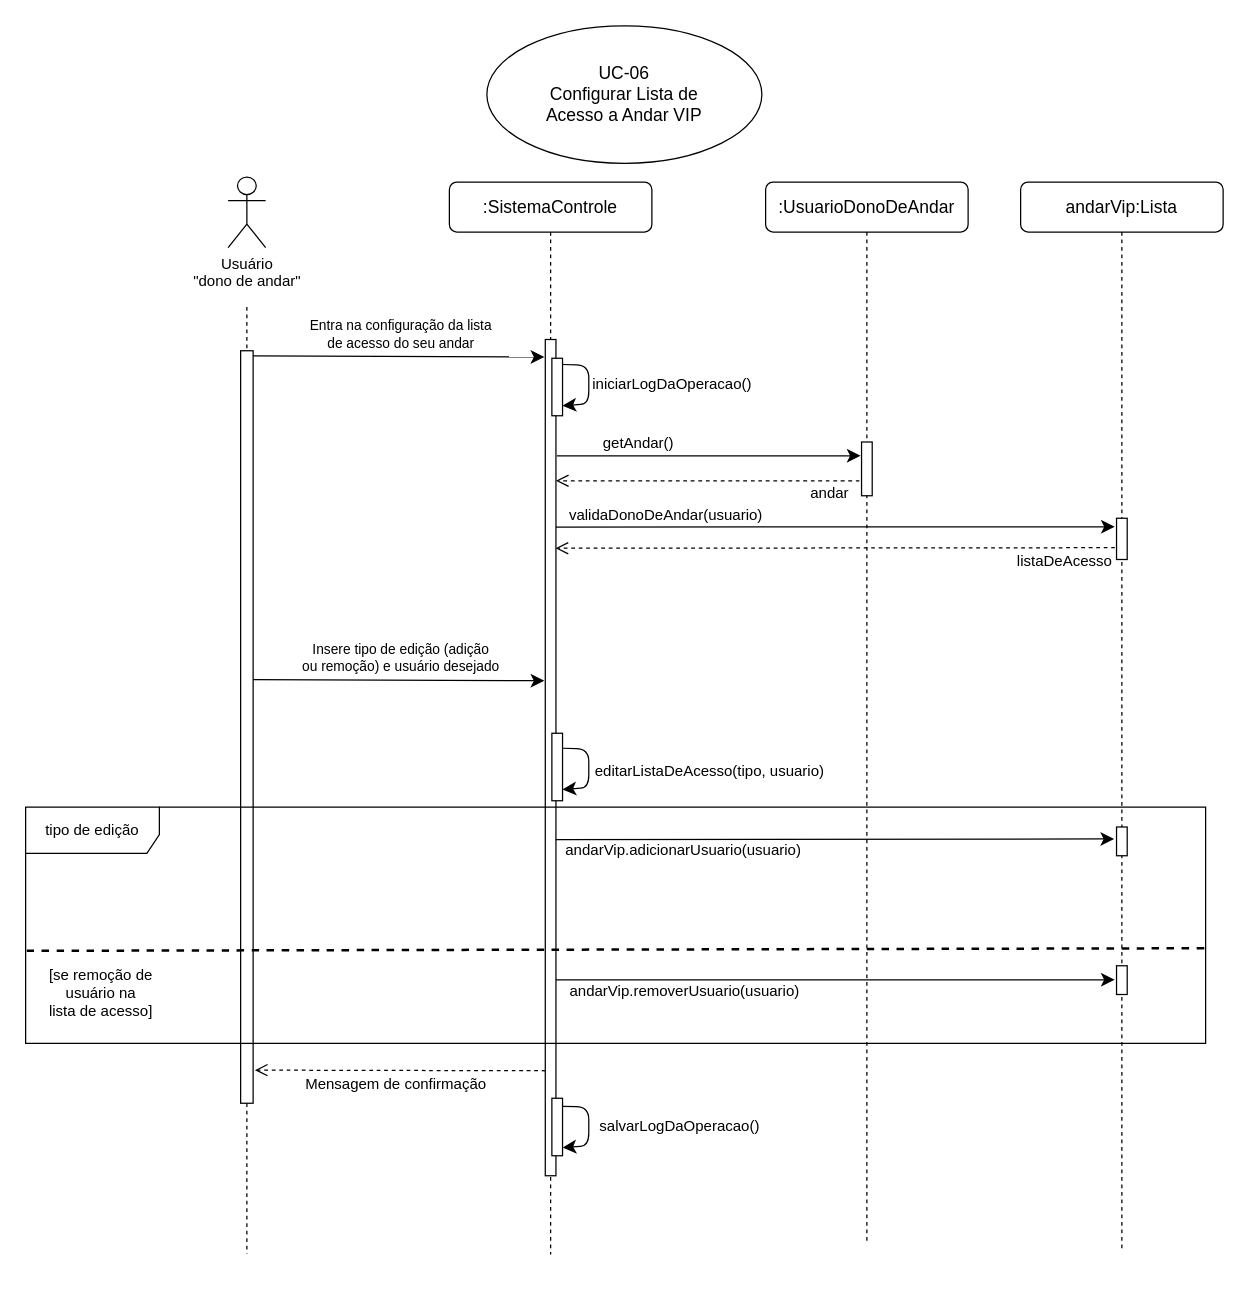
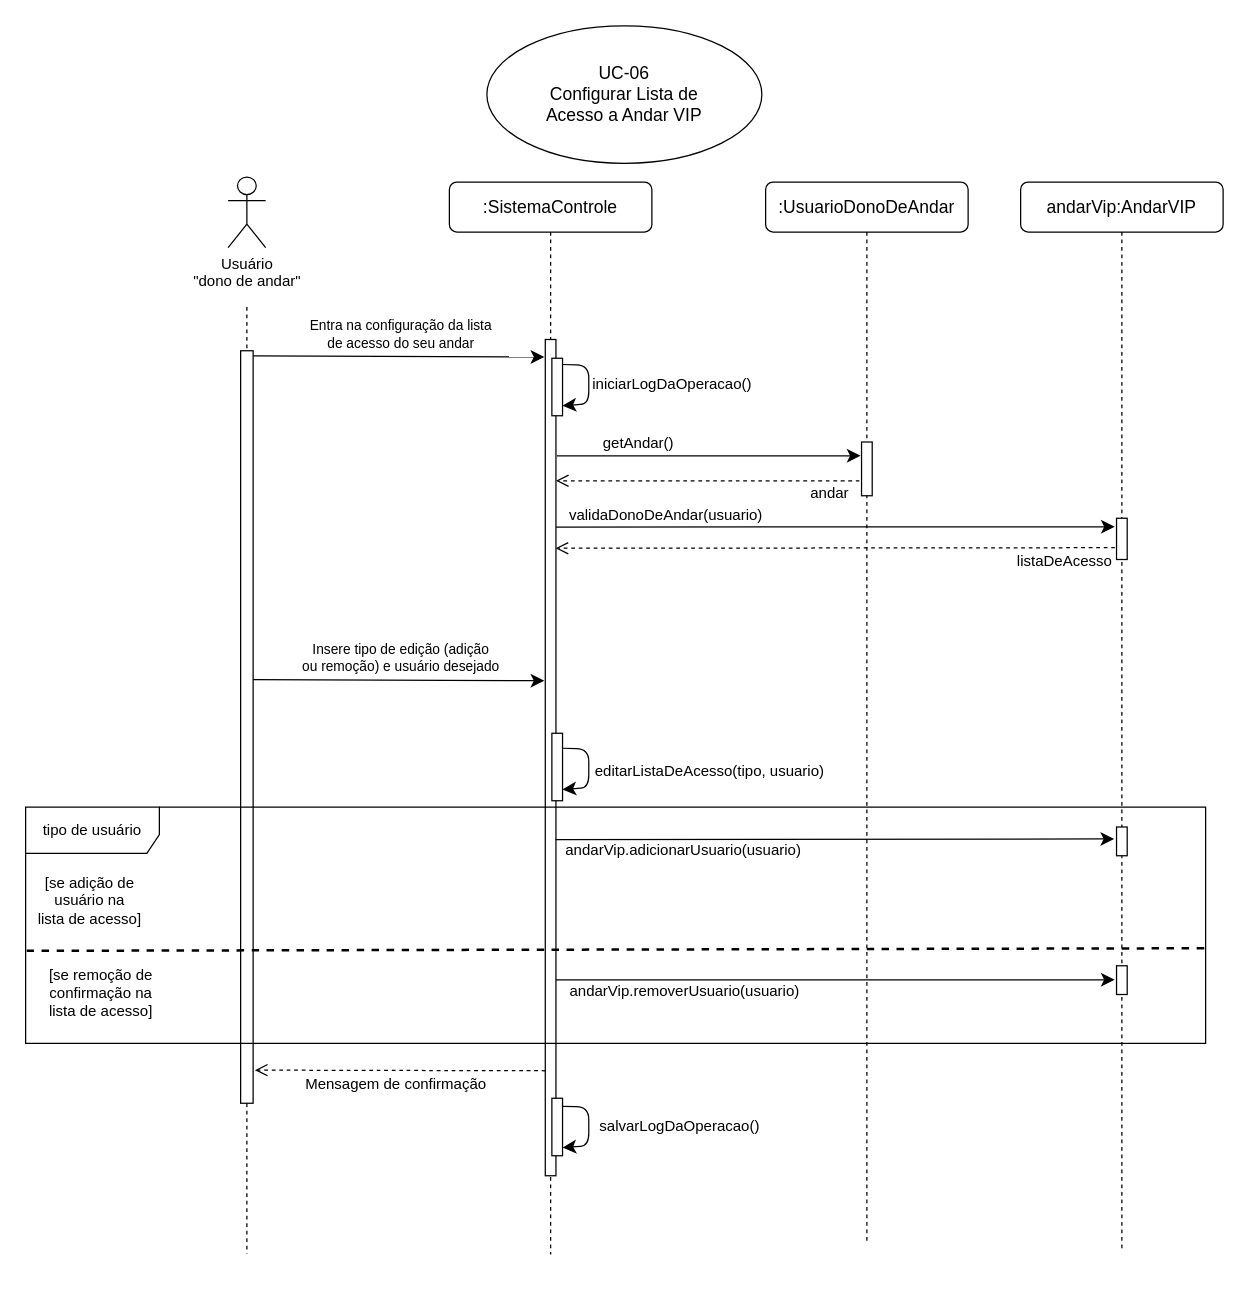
- <mxCell id="20" value="andarVip:Lista" style="shape=umlLifeline;perimeter=lifelinePerimeter;whiteSpace=wrap;html=1;container=0;collapsible=0;recursiveResize=0;outlineConnect=0;rounded=1;shadow=0;comic=0;labelBackgroundColor=none;strokeWidth=1;fontFamily=Helvetica;fontSize=14;align=center;" vertex="1" parent="1"><mxGeometry x="816" y="145" width="162" height="854" as="geometry" /></mxCell>
+ <mxCell id="20" value="andarVip:AndarVIP" style="shape=umlLifeline;perimeter=lifelinePerimeter;whiteSpace=wrap;html=1;container=0;collapsible=0;recursiveResize=0;outlineConnect=0;rounded=1;shadow=0;comic=0;labelBackgroundColor=none;strokeWidth=1;fontFamily=Helvetica;fontSize=14;align=center;" vertex="1" parent="1"><mxGeometry x="816" y="145" width="162" height="854" as="geometry" /></mxCell>
- <mxCell id="28" value="tipo de edição" style="shape=umlFrame;whiteSpace=wrap;html=1;pointerEvents=0;width=107;height=37;" vertex="1" parent="1"><mxGeometry x="20" y="645" width="944" height="189" as="geometry" /></mxCell>
+ <mxCell id="28" value="tipo de usuário" style="shape=umlFrame;whiteSpace=wrap;html=1;pointerEvents=0;width=107;height=37;" vertex="1" parent="1"><mxGeometry x="20" y="645" width="944" height="189" as="geometry" /></mxCell>
+ <mxCell id="36" value="[se adição de&lt;div&gt;usuário na&lt;/div&gt;&lt;div&gt;lista de acesso]&lt;/div&gt;" style="text;html=1;align=center;verticalAlign=middle;resizable=0;points=[];autosize=1;strokeColor=none;fillColor=none;fontSize=12;" vertex="1" parent="1"><mxGeometry x="20" y="692" width="101" height="55" as="geometry" /></mxCell>
- <mxCell id="37" value="[se remoção de&lt;div&gt;usuário na&lt;/div&gt;&lt;div&gt;lista de acesso]&lt;/div&gt;" style="text;html=1;align=center;verticalAlign=middle;resizable=0;points=[];autosize=1;strokeColor=none;fillColor=none;fontSize=12;" vertex="1" parent="1"><mxGeometry x="29" y="766" width="101" height="55" as="geometry" /></mxCell>
+ <mxCell id="37" value="[se remoção de&lt;div&gt;confirmação na&lt;/div&gt;&lt;div&gt;lista de acesso]&lt;/div&gt;" style="text;html=1;align=center;verticalAlign=middle;resizable=0;points=[];autosize=1;strokeColor=none;fillColor=none;fontSize=12;" vertex="1" parent="1"><mxGeometry x="29" y="766" width="101" height="55" as="geometry" /></mxCell>
